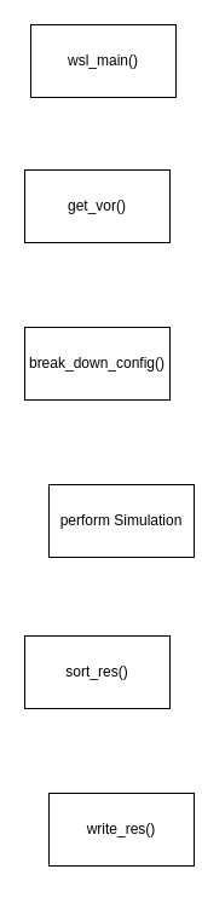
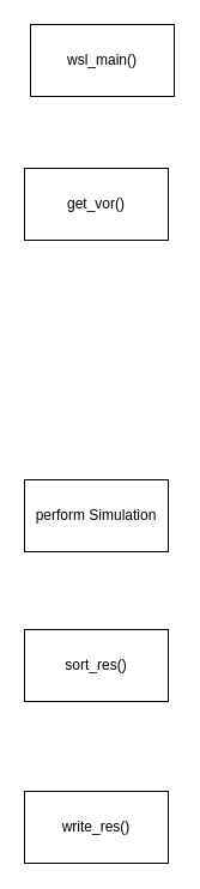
- <mxCell id="4" value="break_down_config()" style="rounded=0;whiteSpace=wrap;html=1;" vertex="1" parent="1"><mxGeometry x="20" y="270" width="120" height="60" as="geometry" /></mxCell>
- <mxCell id="5" value="perform Simulation" style="rounded=0;whiteSpace=wrap;html=1;" vertex="1" parent="1"><mxGeometry x="40" y="400" width="120" height="60" as="geometry" /></mxCell>
+ <mxCell id="5" value="perform Simulation" style="rounded=0;whiteSpace=wrap;html=1;" vertex="1" parent="1"><mxGeometry x="20" y="400" width="120" height="60" as="geometry" /></mxCell>
- <mxCell id="7" value="write_res()" style="rounded=0;whiteSpace=wrap;html=1;" vertex="1" parent="1"><mxGeometry x="40" y="655" width="120" height="60" as="geometry" /></mxCell>
+ <mxCell id="7" value="write_res()" style="rounded=0;whiteSpace=wrap;html=1;" vertex="1" parent="1"><mxGeometry x="20" y="660" width="120" height="60" as="geometry" /></mxCell>
